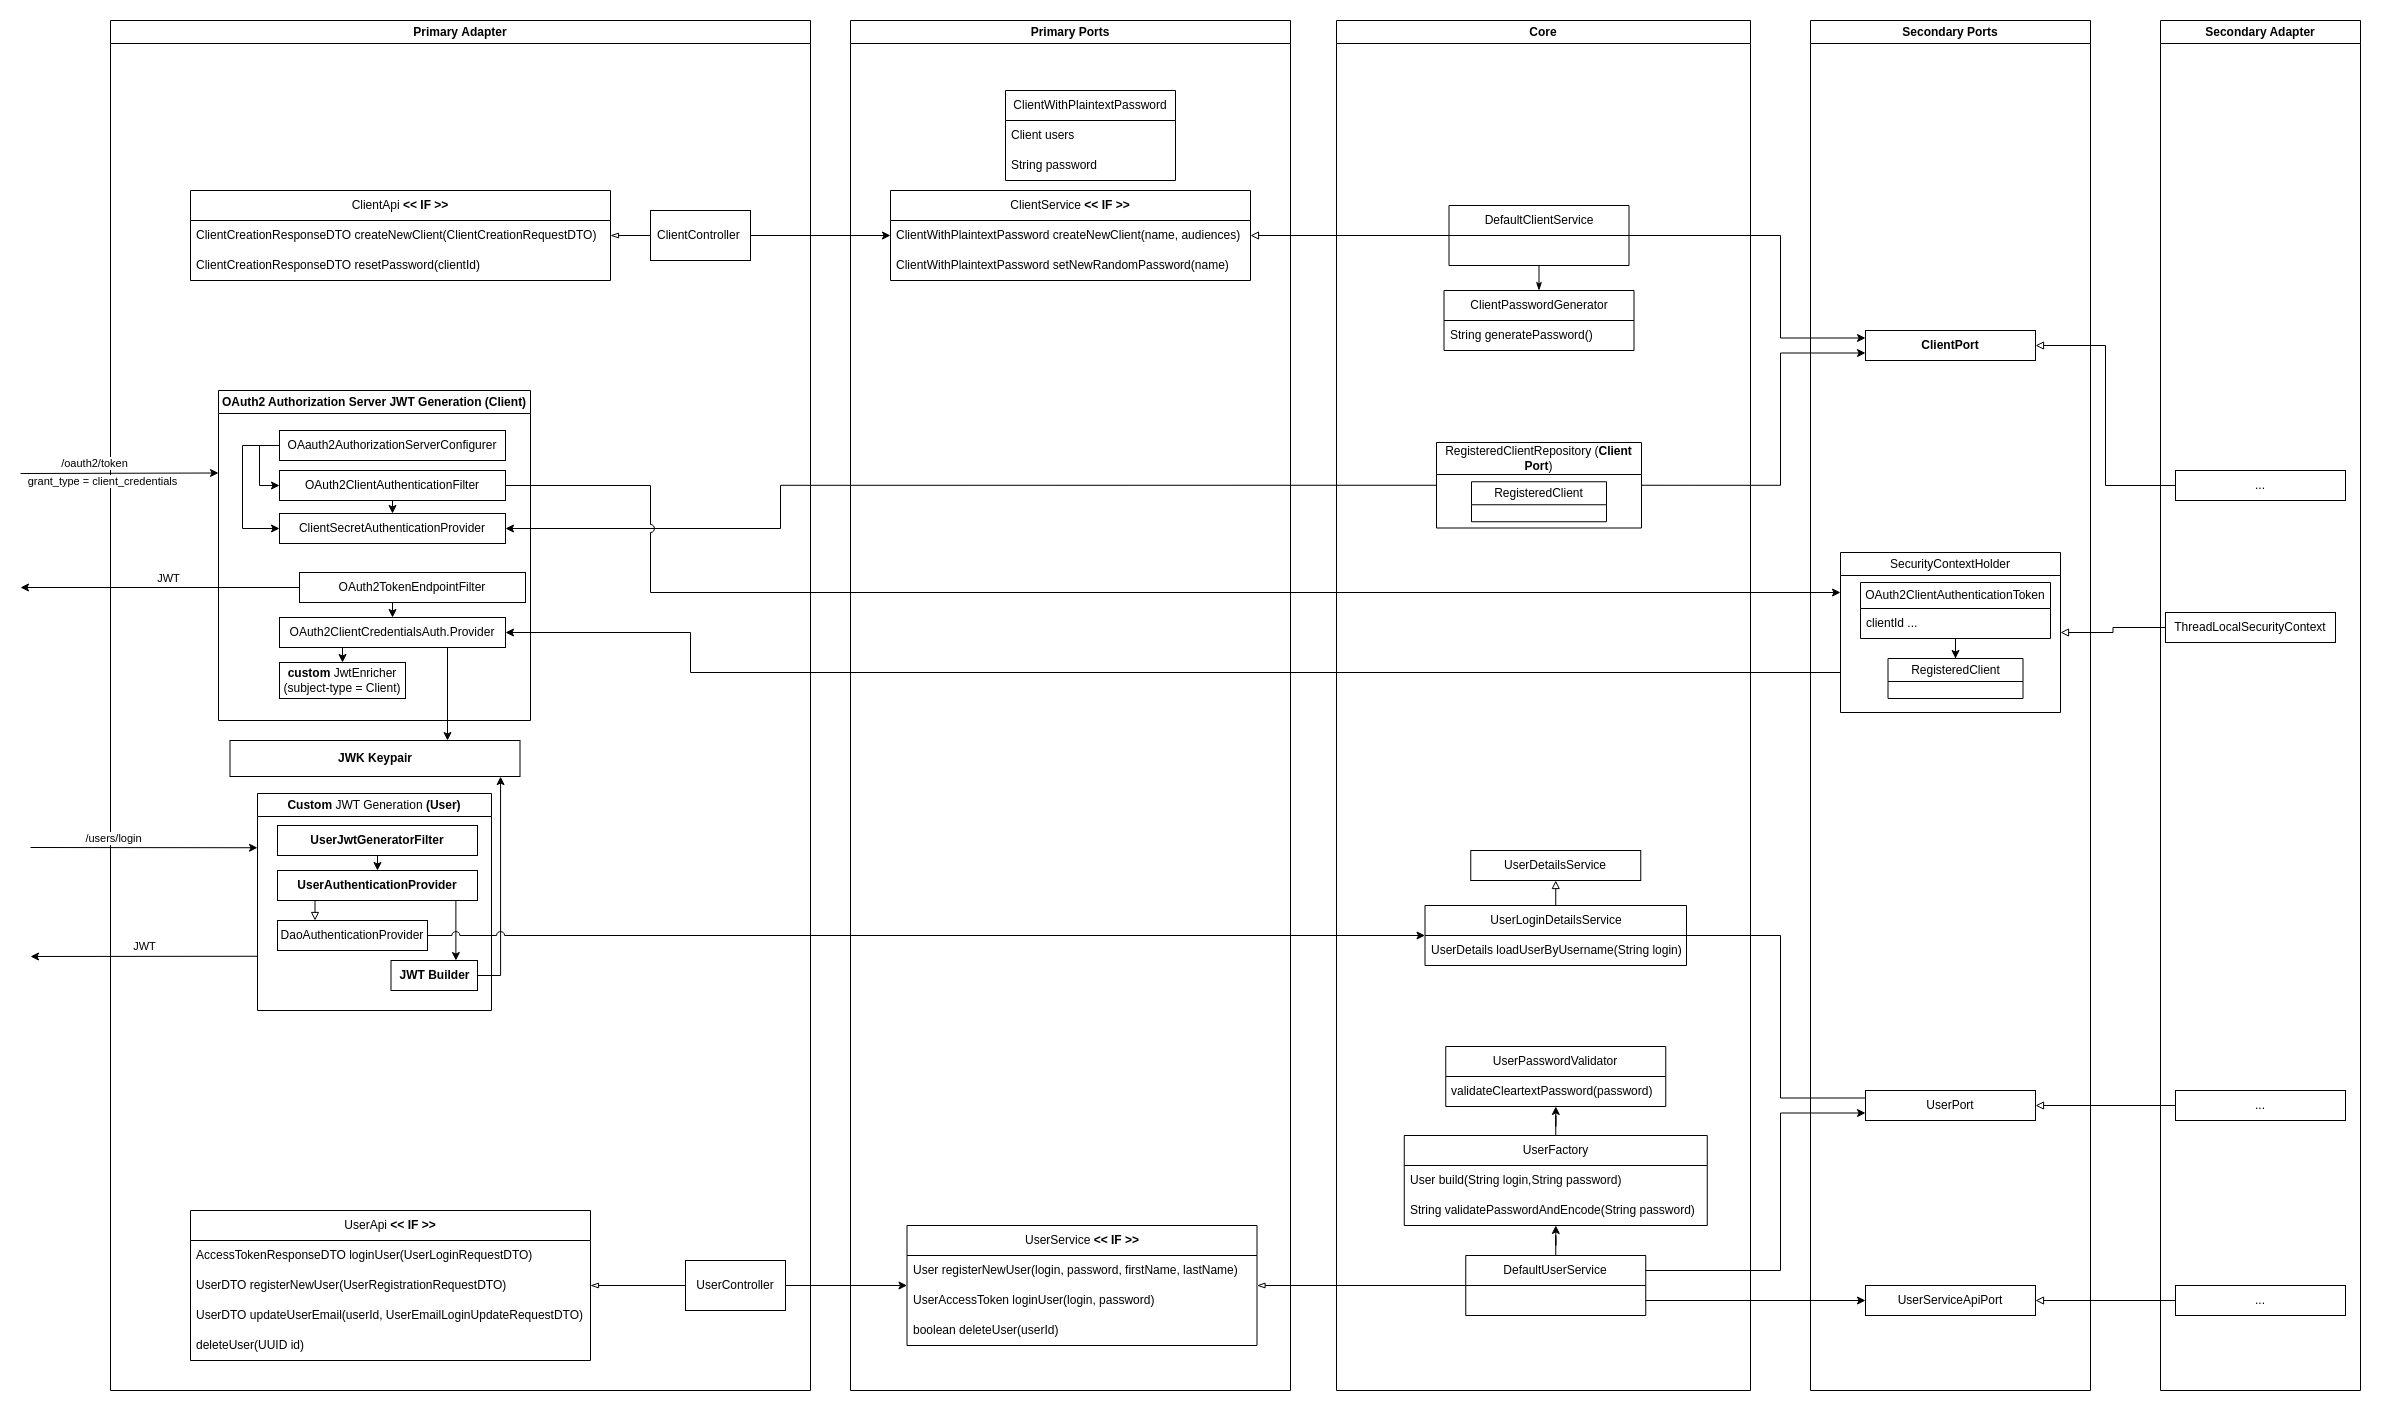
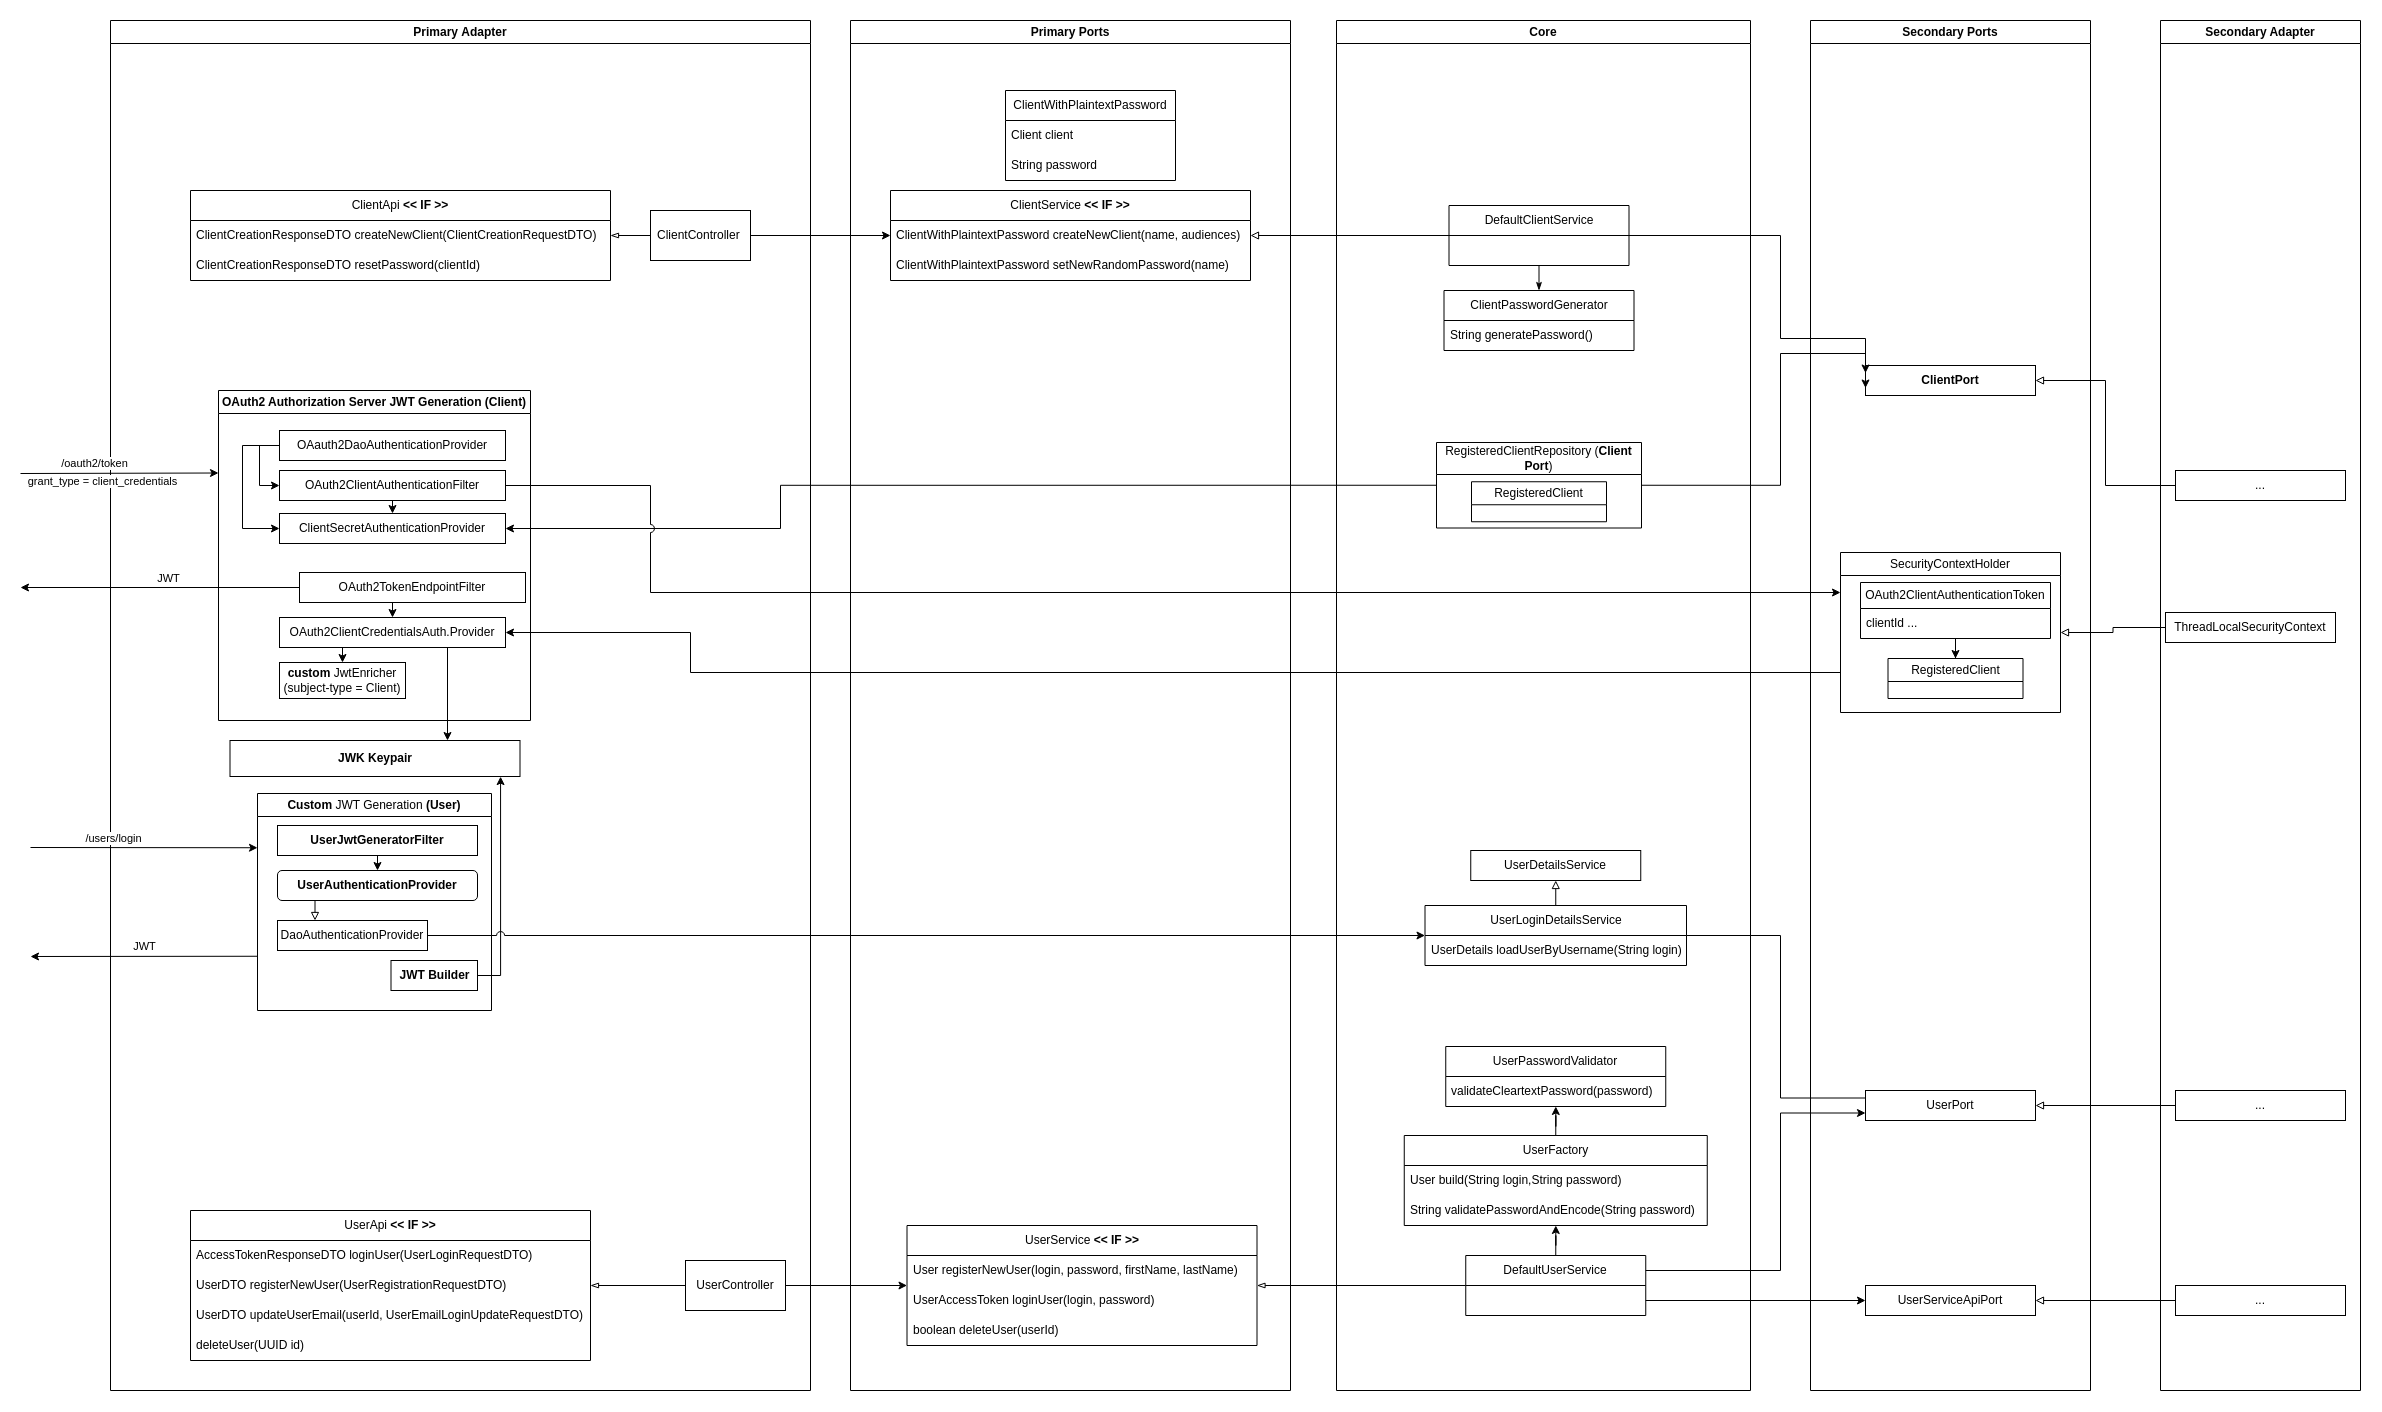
- <mxCell id="44" value="Client users" style="text;strokeColor=none;fillColor=none;align=left;verticalAlign=middle;spacingLeft=4;spacingRight=4;overflow=hidden;points=[[0,0.5],[1,0.5]];portConstraint=eastwest;rotatable=0;whiteSpace=wrap;html=1;" parent="43" vertex="1"><mxGeometry y="30" width="170" height="30" as="geometry" /></mxCell>
+ <mxCell id="44" value="Client client" style="text;strokeColor=none;fillColor=none;align=left;verticalAlign=middle;spacingLeft=4;spacingRight=4;overflow=hidden;points=[[0,0.5],[1,0.5]];portConstraint=eastwest;rotatable=0;whiteSpace=wrap;html=1;" parent="43" vertex="1"><mxGeometry y="30" width="170" height="30" as="geometry" /></mxCell>
- <mxCell id="75" value="&lt;b&gt;ClientPort&lt;/b&gt;" style="rounded=0;whiteSpace=wrap;html=1;" parent="68" vertex="1"><mxGeometry x="55" y="310" width="170" height="30" as="geometry" /></mxCell>
+ <mxCell id="75" value="&lt;b&gt;ClientPort&lt;/b&gt;" style="rounded=0;whiteSpace=wrap;html=1;" parent="68" vertex="1"><mxGeometry x="55" y="345" width="170" height="30" as="geometry" /></mxCell>
- <mxCell id="4" value="OAauth2AuthorizationServerConfigurer" style="rounded=0;whiteSpace=wrap;html=1;" parent="3" vertex="1"><mxGeometry x="61" y="40" width="226" height="30" as="geometry" /></mxCell>
+ <mxCell id="4" value="OAauth2DaoAuthenticationProvider" style="rounded=0;whiteSpace=wrap;html=1;" parent="3" vertex="1"><mxGeometry x="61" y="40" width="226" height="30" as="geometry" /></mxCell>
- <mxCell id="20" value="&lt;b&gt;UserAuthenticationProvider&lt;/b&gt;" style="rounded=0;whiteSpace=wrap;html=1;" parent="17" vertex="1"><mxGeometry x="20" y="77" width="200" height="30" as="geometry" /></mxCell>
+ <mxCell id="20" value="&lt;b&gt;UserAuthenticationProvider&lt;/b&gt;" style="whiteSpace=wrap;html=1;rounded=1;" parent="17" vertex="1"><mxGeometry x="20" y="77" width="200" height="30" as="geometry" /></mxCell>
- <mxCell id="24" style="edgeStyle=orthogonalEdgeStyle;rounded=0;orthogonalLoop=1;jettySize=auto;html=1;entryX=0.75;entryY=0;entryDx=0;entryDy=0;endArrow=classic;endFill=1;exitX=0.75;exitY=1;exitDx=0;exitDy=0;" parent="17" source="20" target="23" edge="1"><mxGeometry relative="1" as="geometry"><mxPoint x="502.5" y="20" as="sourcePoint" /><Array as="points"><mxPoint x="198" y="107" /><mxPoint x="198" y="167" /></Array></mxGeometry></mxCell>
